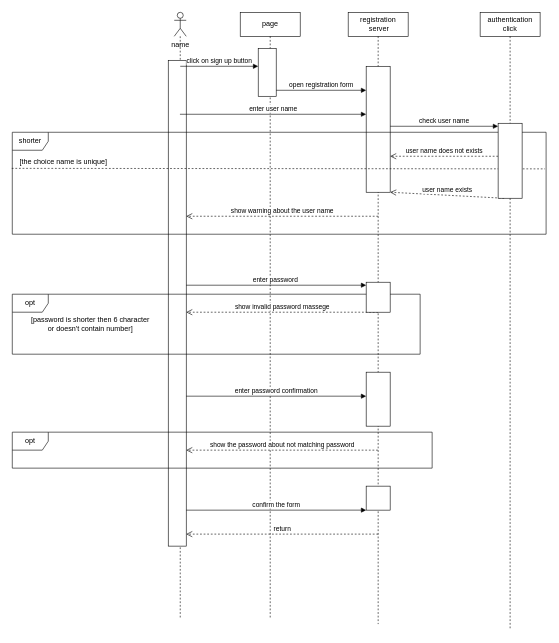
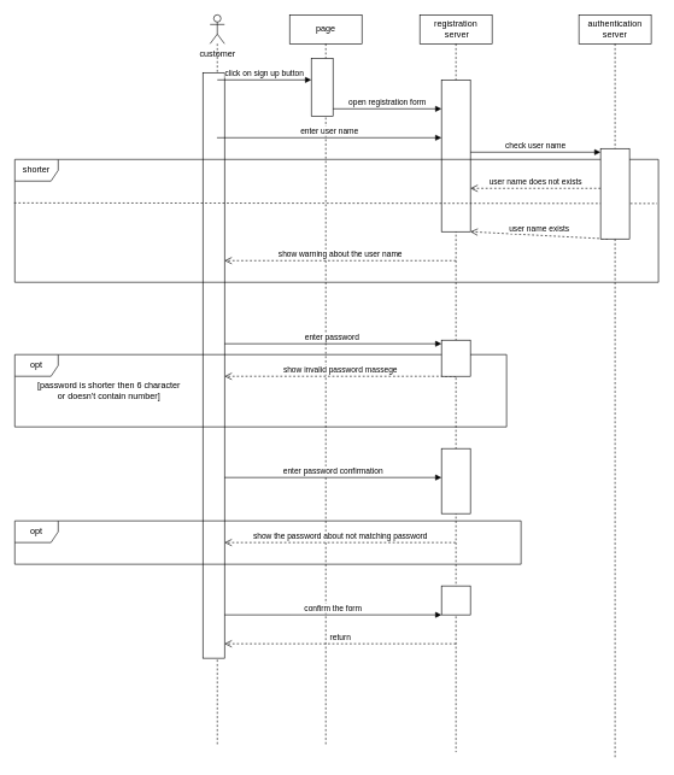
- <mxCell id="10" value="authentication&lt;div&gt;click&lt;/div&gt;" style="shape=umlLifeline;perimeter=lifelinePerimeter;whiteSpace=wrap;html=1;container=1;dropTarget=0;collapsible=0;recursiveResize=0;outlineConnect=0;portConstraint=eastwest;newEdgeStyle={&quot;curved&quot;:0,&quot;rounded&quot;:0};" vertex="1" parent="1"><mxGeometry x="800" y="20" width="100" height="1030" as="geometry" /></mxCell>
+ <mxCell id="10" value="authentication&lt;div&gt;server&lt;/div&gt;" style="shape=umlLifeline;perimeter=lifelinePerimeter;whiteSpace=wrap;html=1;container=1;dropTarget=0;collapsible=0;recursiveResize=0;outlineConnect=0;portConstraint=eastwest;newEdgeStyle={&quot;curved&quot;:0,&quot;rounded&quot;:0};" vertex="1" parent="1"><mxGeometry x="800" y="20" width="100" height="1030" as="geometry" /></mxCell>
- <mxCell id="32" value="name" style="text;html=1;align=center;verticalAlign=middle;resizable=0;points=[];autosize=1;strokeColor=none;fillColor=none;" vertex="1" parent="1"><mxGeometry x="265" y="60" width="70" height="30" as="geometry" /></mxCell>
+ <mxCell id="32" value="customer" style="text;html=1;align=center;verticalAlign=middle;resizable=0;points=[];autosize=1;strokeColor=none;fillColor=none;" vertex="1" parent="1"><mxGeometry x="265" y="60" width="70" height="30" as="geometry" /></mxCell>
- <mxCell id="20" value="[the choice name is unique]" style="text;html=1;align=center;verticalAlign=middle;resizable=0;points=[];autosize=1;strokeColor=none;fillColor=none;" vertex="1" parent="1"><mxGeometry x="20" y="255" width="170" height="30" as="geometry" /></mxCell>
